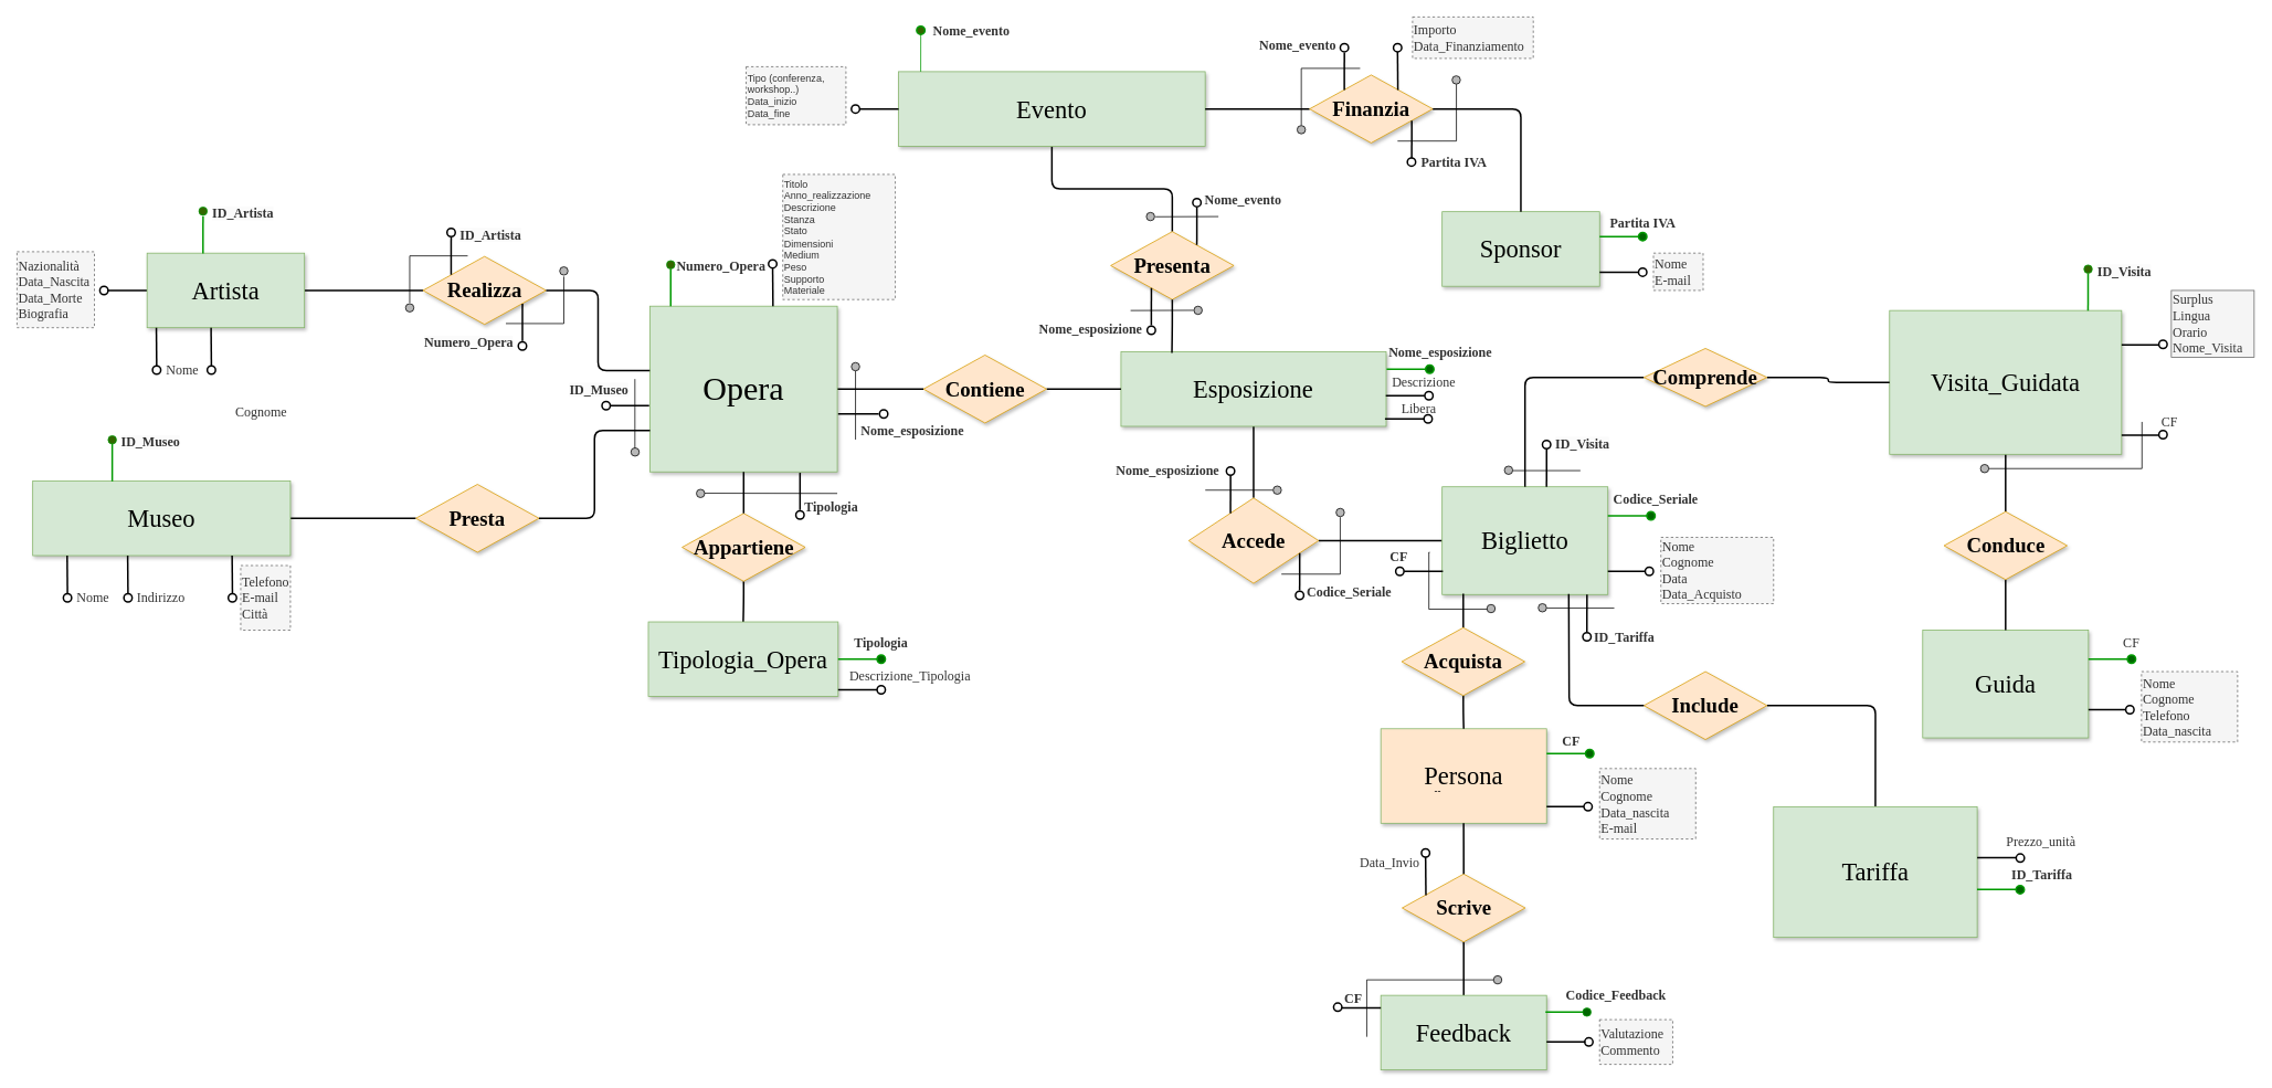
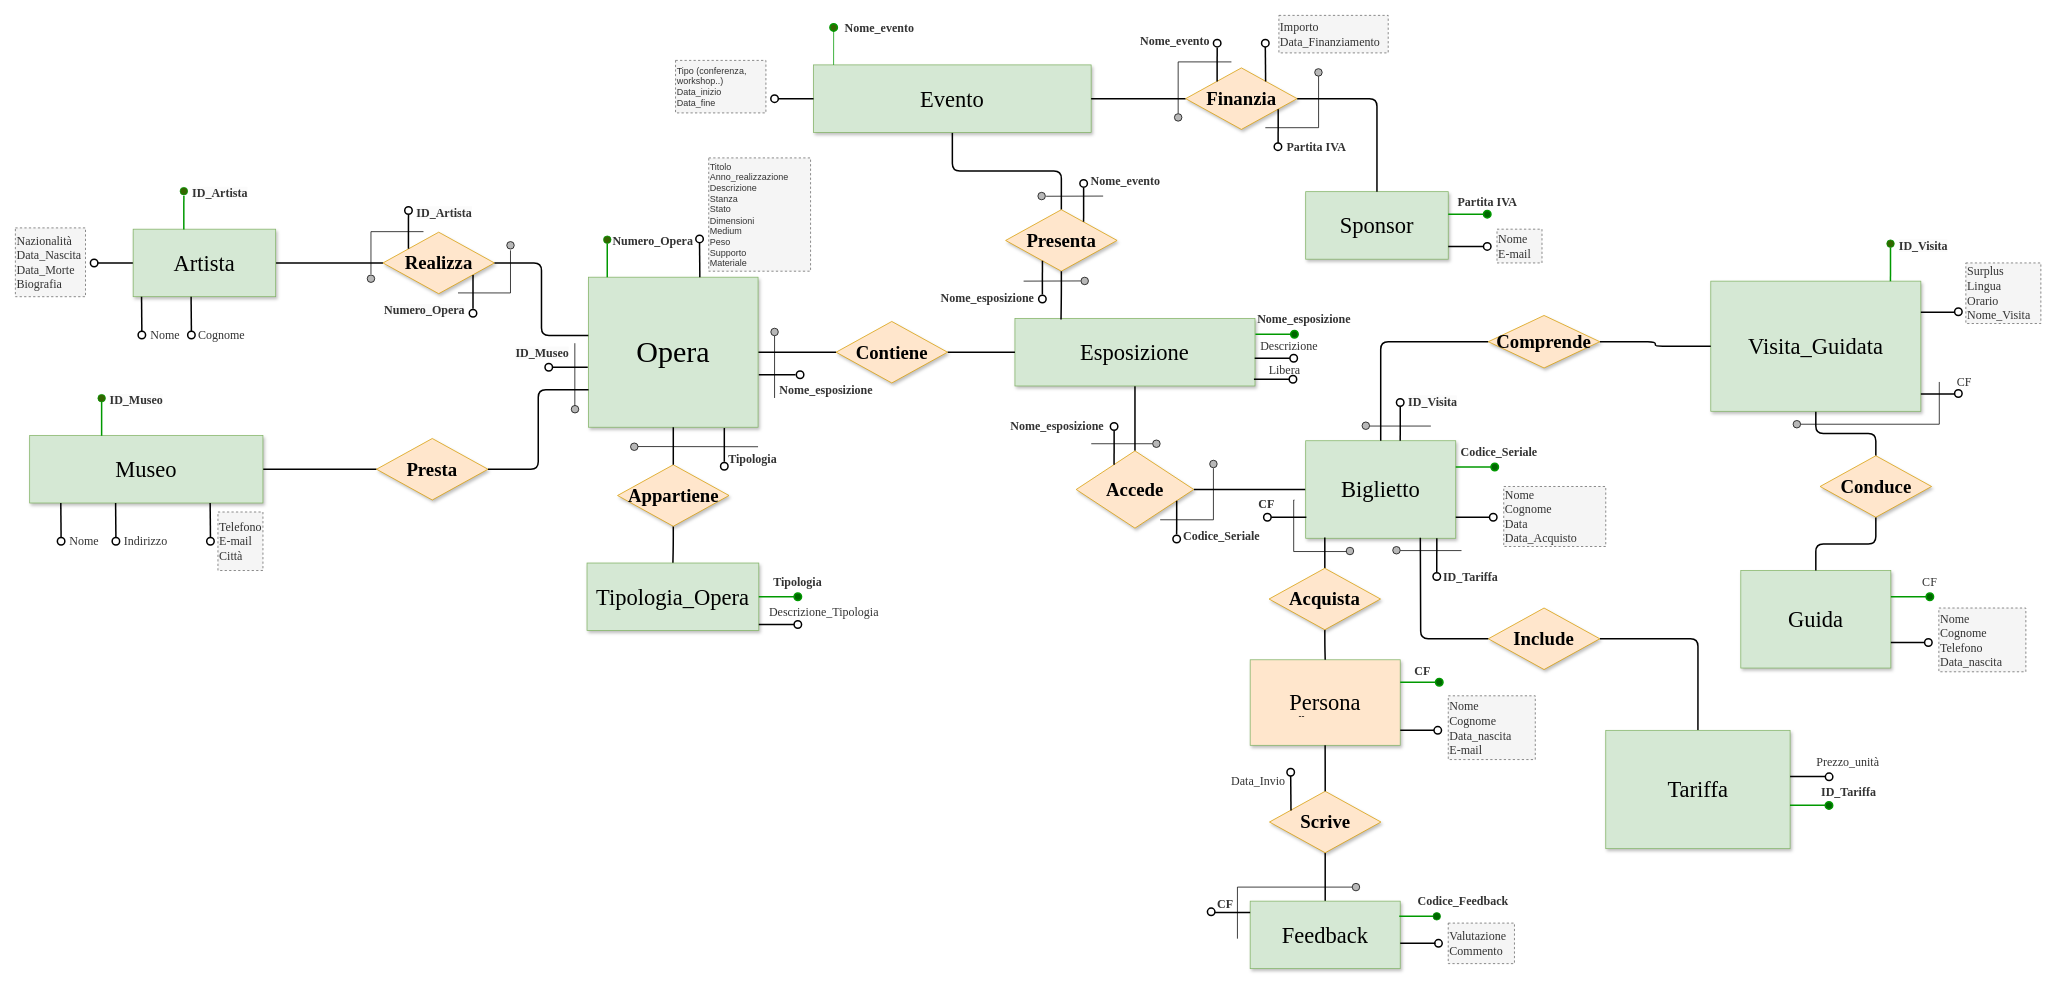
- <mxCell id="201" value="&lt;font face=&quot;Times New Roman&quot;&gt;&lt;span style=&quot;font-size: 16px;&quot;&gt;Surplus&lt;/span&gt;&lt;/font&gt;&lt;div&gt;&lt;font face=&quot;Times New Roman&quot;&gt;&lt;span style=&quot;font-size: 16px;&quot;&gt;Lingua&lt;/span&gt;&lt;/font&gt;&lt;/div&gt;&lt;div&gt;&lt;font face=&quot;Times New Roman&quot;&gt;&lt;span style=&quot;font-size: 16px;&quot;&gt;Orario&lt;/span&gt;&lt;/font&gt;&lt;/div&gt;&lt;div&gt;&lt;font face=&quot;Times New Roman&quot;&gt;&lt;span style=&quot;font-size: 16px;&quot;&gt;Nome_Visita&lt;/span&gt;&lt;/font&gt;&lt;/div&gt;" style="rounded=0;whiteSpace=wrap;html=1;dashed=0;fillColor=#f5f5f5;fontColor=#333333;strokeColor=#666666;align=left;" parent="1" vertex="1"><mxGeometry x="2620" y="350" width="100" height="80.75" as="geometry" /></mxCell>
+ <mxCell id="201" value="&lt;font face=&quot;Times New Roman&quot;&gt;&lt;span style=&quot;font-size: 16px;&quot;&gt;Surplus&lt;/span&gt;&lt;/font&gt;&lt;div&gt;&lt;font face=&quot;Times New Roman&quot;&gt;&lt;span style=&quot;font-size: 16px;&quot;&gt;Lingua&lt;/span&gt;&lt;/font&gt;&lt;/div&gt;&lt;div&gt;&lt;font face=&quot;Times New Roman&quot;&gt;&lt;span style=&quot;font-size: 16px;&quot;&gt;Orario&lt;/span&gt;&lt;/font&gt;&lt;/div&gt;&lt;div&gt;&lt;font face=&quot;Times New Roman&quot;&gt;&lt;span style=&quot;font-size: 16px;&quot;&gt;Nome_Visita&lt;/span&gt;&lt;/font&gt;&lt;/div&gt;" style="rounded=0;whiteSpace=wrap;html=1;dashed=1;fillColor=#f5f5f5;fontColor=#333333;strokeColor=#666666;align=left;" parent="1" vertex="1"><mxGeometry x="2620" y="350" width="100" height="80.75" as="geometry" /></mxCell>
- <mxCell id="47" value="&lt;font style=&quot;color: rgb(51, 51, 51); text-align: left; font-size: 16px;&quot; face=&quot;Times New Roman&quot;&gt;Cognome&lt;/font&gt;" style="text;html=1;align=center;verticalAlign=middle;whiteSpace=wrap;rounded=0;" parent="1" vertex="1"><mxGeometry x="284.63" y="481" width="60" height="30" as="geometry" /></mxCell>
+ <mxCell id="47" value="&lt;font style=&quot;color: rgb(51, 51, 51); text-align: left; font-size: 16px;&quot; face=&quot;Times New Roman&quot;&gt;Cognome&lt;/font&gt;" style="text;html=1;align=center;verticalAlign=middle;whiteSpace=wrap;rounded=0;" parent="1" vertex="1"><mxGeometry x="264.63" y="431" width="60" height="30" as="geometry" /></mxCell>
- <mxCell id="125" value="&lt;font style=&quot;font-size: 25px;&quot; face=&quot;Garamond&quot;&gt;&lt;b style=&quot;&quot;&gt;Conduce&lt;/b&gt;&lt;/font&gt;" style="rhombus;whiteSpace=wrap;html=1;rounded=0;shadow=1;strokeWidth=1;fillColor=#ffe6cc;strokeColor=#d79b00;" parent="1" vertex="1"><mxGeometry x="2345.71" y="617" width="148.58" height="82" as="geometry" /></mxCell>
+ <mxCell id="125" value="&lt;font style=&quot;font-size: 25px;&quot; face=&quot;Garamond&quot;&gt;&lt;b style=&quot;&quot;&gt;Conduce&lt;/b&gt;&lt;/font&gt;" style="rhombus;whiteSpace=wrap;html=1;rounded=0;shadow=1;strokeWidth=1;fillColor=#ffe6cc;strokeColor=#d79b00;" parent="1" vertex="1"><mxGeometry x="2425.71" y="607" width="148.58" height="82" as="geometry" /></mxCell>
